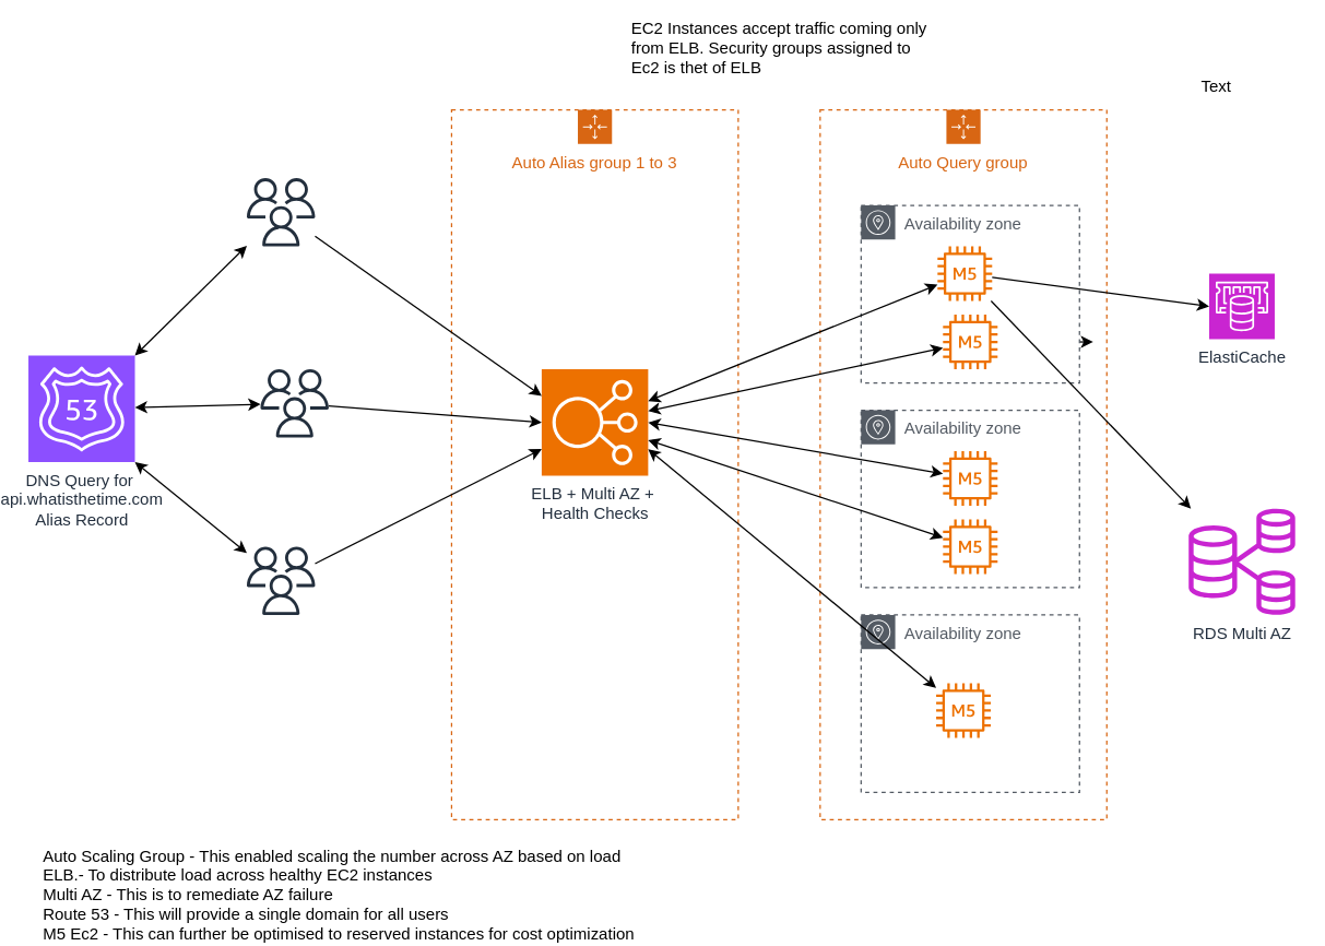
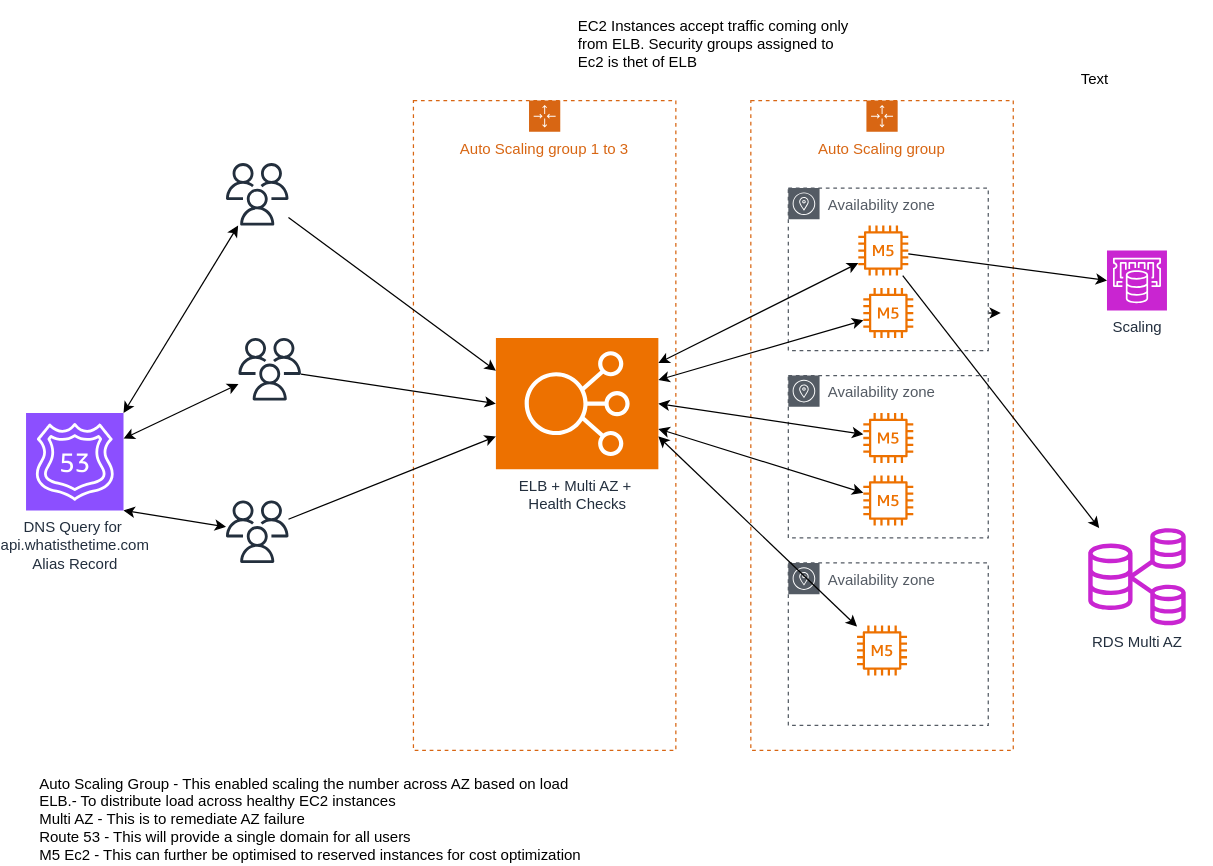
- <mxCell id="35" value="Text" style="text;html=1;align=center;verticalAlign=middle;resizable=0;points=[];autosize=1;strokeColor=none;fillColor=none;" vertex="1" parent="1"><mxGeometry x="865" y="48" width="50" height="30" as="geometry" /></mxCell>
+ <mxCell id="35" value="Text" style="text;html=1;align=center;verticalAlign=middle;resizable=0;points=[];autosize=1;strokeColor=none;fillColor=none;" vertex="1" parent="1"><mxGeometry x="850" y="48" width="50" height="30" as="geometry" /></mxCell>
- <mxCell id="13" value="Auto Alias group 1 to 3" style="points=[[0,0],[0.25,0],[0.5,0],[0.75,0],[1,0],[1,0.25],[1,0.5],[1,0.75],[1,1],[0.75,1],[0.5,1],[0.25,1],[0,1],[0,0.75],[0,0.5],[0,0.25]];outlineConnect=0;gradientColor=none;html=1;whiteSpace=wrap;fontSize=12;fontStyle=0;container=1;pointerEvents=0;collapsible=0;recursiveResize=0;shape=mxgraph.aws4.groupCenter;grIcon=mxgraph.aws4.group_auto_scaling_group;grStroke=1;strokeColor=#D86613;fillColor=none;verticalAlign=top;align=center;fontColor=#D86613;dashed=1;spacingTop=25;" vertex="1" parent="1"><mxGeometry x="330" y="80" width="210" height="520" as="geometry" /></mxCell>
+ <mxCell id="13" value="Auto Scaling group 1 to 3" style="points=[[0,0],[0.25,0],[0.5,0],[0.75,0],[1,0],[1,0.25],[1,0.5],[1,0.75],[1,1],[0.75,1],[0.5,1],[0.25,1],[0,1],[0,0.75],[0,0.5],[0,0.25]];outlineConnect=0;gradientColor=none;html=1;whiteSpace=wrap;fontSize=12;fontStyle=0;container=1;pointerEvents=0;collapsible=0;recursiveResize=0;shape=mxgraph.aws4.groupCenter;grIcon=mxgraph.aws4.group_auto_scaling_group;grStroke=1;strokeColor=#D86613;fillColor=none;verticalAlign=top;align=center;fontColor=#D86613;dashed=1;spacingTop=25;" vertex="1" parent="1"><mxGeometry x="330" y="80" width="210" height="520" as="geometry" /></mxCell>
- <mxCell id="4" value="Auto Query group" style="points=[[0,0],[0.25,0],[0.5,0],[0.75,0],[1,0],[1,0.25],[1,0.5],[1,0.75],[1,1],[0.75,1],[0.5,1],[0.25,1],[0,1],[0,0.75],[0,0.5],[0,0.25]];outlineConnect=0;gradientColor=none;html=1;whiteSpace=wrap;fontSize=12;fontStyle=0;container=1;pointerEvents=0;collapsible=0;recursiveResize=0;shape=mxgraph.aws4.groupCenter;grIcon=mxgraph.aws4.group_auto_scaling_group;grStroke=1;strokeColor=#D86613;fillColor=none;verticalAlign=top;align=center;fontColor=#D86613;dashed=1;spacingTop=25;" vertex="1" parent="1"><mxGeometry x="600" y="80" width="210" height="520" as="geometry" /></mxCell>
+ <mxCell id="4" value="Auto Scaling group" style="points=[[0,0],[0.25,0],[0.5,0],[0.75,0],[1,0],[1,0.25],[1,0.5],[1,0.75],[1,1],[0.75,1],[0.5,1],[0.25,1],[0,1],[0,0.75],[0,0.5],[0,0.25]];outlineConnect=0;gradientColor=none;html=1;whiteSpace=wrap;fontSize=12;fontStyle=0;container=1;pointerEvents=0;collapsible=0;recursiveResize=0;shape=mxgraph.aws4.groupCenter;grIcon=mxgraph.aws4.group_auto_scaling_group;grStroke=1;strokeColor=#D86613;fillColor=none;verticalAlign=top;align=center;fontColor=#D86613;dashed=1;spacingTop=25;" vertex="1" parent="1"><mxGeometry x="600" y="80" width="210" height="520" as="geometry" /></mxCell>
- <mxCell id="30" value="ElastiCache" style="sketch=0;points=[[0,0,0],[0.25,0,0],[0.5,0,0],[0.75,0,0],[1,0,0],[0,1,0],[0.25,1,0],[0.5,1,0],[0.75,1,0],[1,1,0],[0,0.25,0],[0,0.5,0],[0,0.75,0],[1,0.25,0],[1,0.5,0],[1,0.75,0]];outlineConnect=0;fontColor=#232F3E;fillColor=#C925D1;strokeColor=#ffffff;dashed=0;verticalLabelPosition=bottom;verticalAlign=top;align=center;html=1;fontSize=12;fontStyle=0;aspect=fixed;shape=mxgraph.aws4.resourceIcon;resIcon=mxgraph.aws4.elasticache;" vertex="1" parent="1"><mxGeometry x="885" y="200" width="48" height="48" as="geometry" /></mxCell>
+ <mxCell id="30" value="Scaling" style="sketch=0;points=[[0,0,0],[0.25,0,0],[0.5,0,0],[0.75,0,0],[1,0,0],[0,1,0],[0.25,1,0],[0.5,1,0],[0.75,1,0],[1,1,0],[0,0.25,0],[0,0.5,0],[0,0.75,0],[1,0.25,0],[1,0.5,0],[1,0.75,0]];outlineConnect=0;fontColor=#232F3E;fillColor=#C925D1;strokeColor=#ffffff;dashed=0;verticalLabelPosition=bottom;verticalAlign=top;align=center;html=1;fontSize=12;fontStyle=0;aspect=fixed;shape=mxgraph.aws4.resourceIcon;resIcon=mxgraph.aws4.elasticache;" vertex="1" parent="1"><mxGeometry x="885" y="200" width="48" height="48" as="geometry" /></mxCell>
- <mxCell id="15" value="DNS Query for&amp;nbsp;&lt;div&gt;api.whatisthetime.com&lt;/div&gt;&lt;div&gt;Alias Record&lt;/div&gt;" style="sketch=0;points=[[0,0,0],[0.25,0,0],[0.5,0,0],[0.75,0,0],[1,0,0],[0,1,0],[0.25,1,0],[0.5,1,0],[0.75,1,0],[1,1,0],[0,0.25,0],[0,0.5,0],[0,0.75,0],[1,0.25,0],[1,0.5,0],[1,0.75,0]];outlineConnect=0;fontColor=#232F3E;fillColor=#8C4FFF;strokeColor=#ffffff;dashed=0;verticalLabelPosition=bottom;verticalAlign=top;align=center;html=1;fontSize=12;fontStyle=0;aspect=fixed;shape=mxgraph.aws4.resourceIcon;resIcon=mxgraph.aws4.route_53;" vertex="1" parent="1"><mxGeometry x="20" y="260" width="78" height="78" as="geometry" /></mxCell>
+ <mxCell id="15" value="DNS Query for&amp;nbsp;&lt;div&gt;api.whatisthetime.com&lt;/div&gt;&lt;div&gt;Alias Record&lt;/div&gt;" style="sketch=0;points=[[0,0,0],[0.25,0,0],[0.5,0,0],[0.75,0,0],[1,0,0],[0,1,0],[0.25,1,0],[0.5,1,0],[0.75,1,0],[1,1,0],[0,0.25,0],[0,0.5,0],[0,0.75,0],[1,0.25,0],[1,0.5,0],[1,0.75,0]];outlineConnect=0;fontColor=#232F3E;fillColor=#8C4FFF;strokeColor=#ffffff;dashed=0;verticalLabelPosition=bottom;verticalAlign=top;align=center;html=1;fontSize=12;fontStyle=0;aspect=fixed;shape=mxgraph.aws4.resourceIcon;resIcon=mxgraph.aws4.route_53;" vertex="1" parent="1"><mxGeometry x="20" y="330" width="78" height="78" as="geometry" /></mxCell>
- <mxCell id="14" value="ELB + Multi AZ +&amp;nbsp;&lt;div&gt;Health Checks&lt;/div&gt;" style="sketch=0;points=[[0,0,0],[0.25,0,0],[0.5,0,0],[0.75,0,0],[1,0,0],[0,1,0],[0.25,1,0],[0.5,1,0],[0.75,1,0],[1,1,0],[0,0.25,0],[0,0.5,0],[0,0.75,0],[1,0.25,0],[1,0.5,0],[1,0.75,0]];outlineConnect=0;fontColor=#232F3E;fillColor=#ED7100;strokeColor=#ffffff;dashed=0;verticalLabelPosition=bottom;verticalAlign=top;align=center;html=1;fontSize=12;fontStyle=0;aspect=fixed;shape=mxgraph.aws4.resourceIcon;resIcon=mxgraph.aws4.elastic_load_balancing;" vertex="1" parent="13"><mxGeometry x="66" y="190" width="78" height="78" as="geometry" /></mxCell>
+ <mxCell id="14" value="ELB + Multi AZ +&amp;nbsp;&lt;div&gt;Health Checks&lt;/div&gt;" style="sketch=0;points=[[0,0,0],[0.25,0,0],[0.5,0,0],[0.75,0,0],[1,0,0],[0,1,0],[0.25,1,0],[0.5,1,0],[0.75,1,0],[1,1,0],[0,0.25,0],[0,0.5,0],[0,0.75,0],[1,0.25,0],[1,0.5,0],[1,0.75,0]];outlineConnect=0;fontColor=#232F3E;fillColor=#ED7100;strokeColor=#ffffff;dashed=0;verticalLabelPosition=bottom;verticalAlign=top;align=center;html=1;fontSize=12;fontStyle=0;aspect=fixed;shape=mxgraph.aws4.resourceIcon;resIcon=mxgraph.aws4.elastic_load_balancing;" vertex="1" parent="13"><mxGeometry x="66" y="190" width="130" height="105" as="geometry" /></mxCell>
- <mxCell id="31" value="RDS Multi AZ" style="sketch=0;outlineConnect=0;fontColor=#232F3E;gradientColor=none;fillColor=#C925D1;strokeColor=none;dashed=0;verticalLabelPosition=bottom;verticalAlign=top;align=center;html=1;fontSize=12;fontStyle=0;aspect=fixed;pointerEvents=1;shape=mxgraph.aws4.rds_multi_az_db_cluster;" vertex="1" parent="1"><mxGeometry x="870" y="372" width="78" height="78" as="geometry" /></mxCell>
+ <mxCell id="31" value="RDS Multi AZ" style="sketch=0;outlineConnect=0;fontColor=#232F3E;gradientColor=none;fillColor=#C925D1;strokeColor=none;dashed=0;verticalLabelPosition=bottom;verticalAlign=top;align=center;html=1;fontSize=12;fontStyle=0;aspect=fixed;pointerEvents=1;shape=mxgraph.aws4.rds_multi_az_db_cluster;" vertex="1" parent="1"><mxGeometry x="870" y="422" width="78" height="78" as="geometry" /></mxCell>
